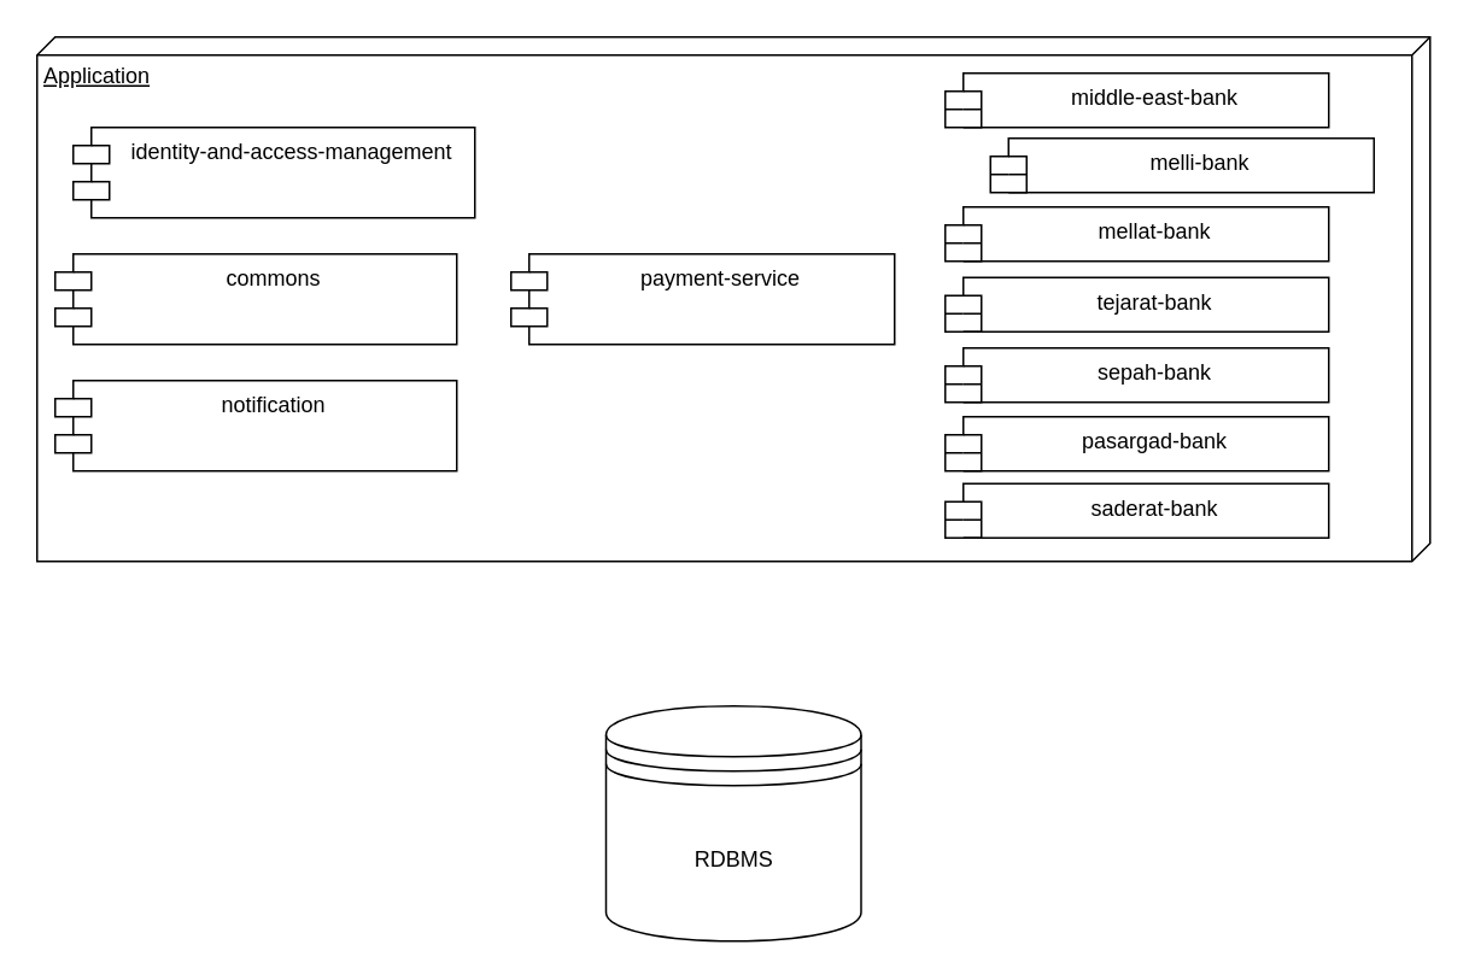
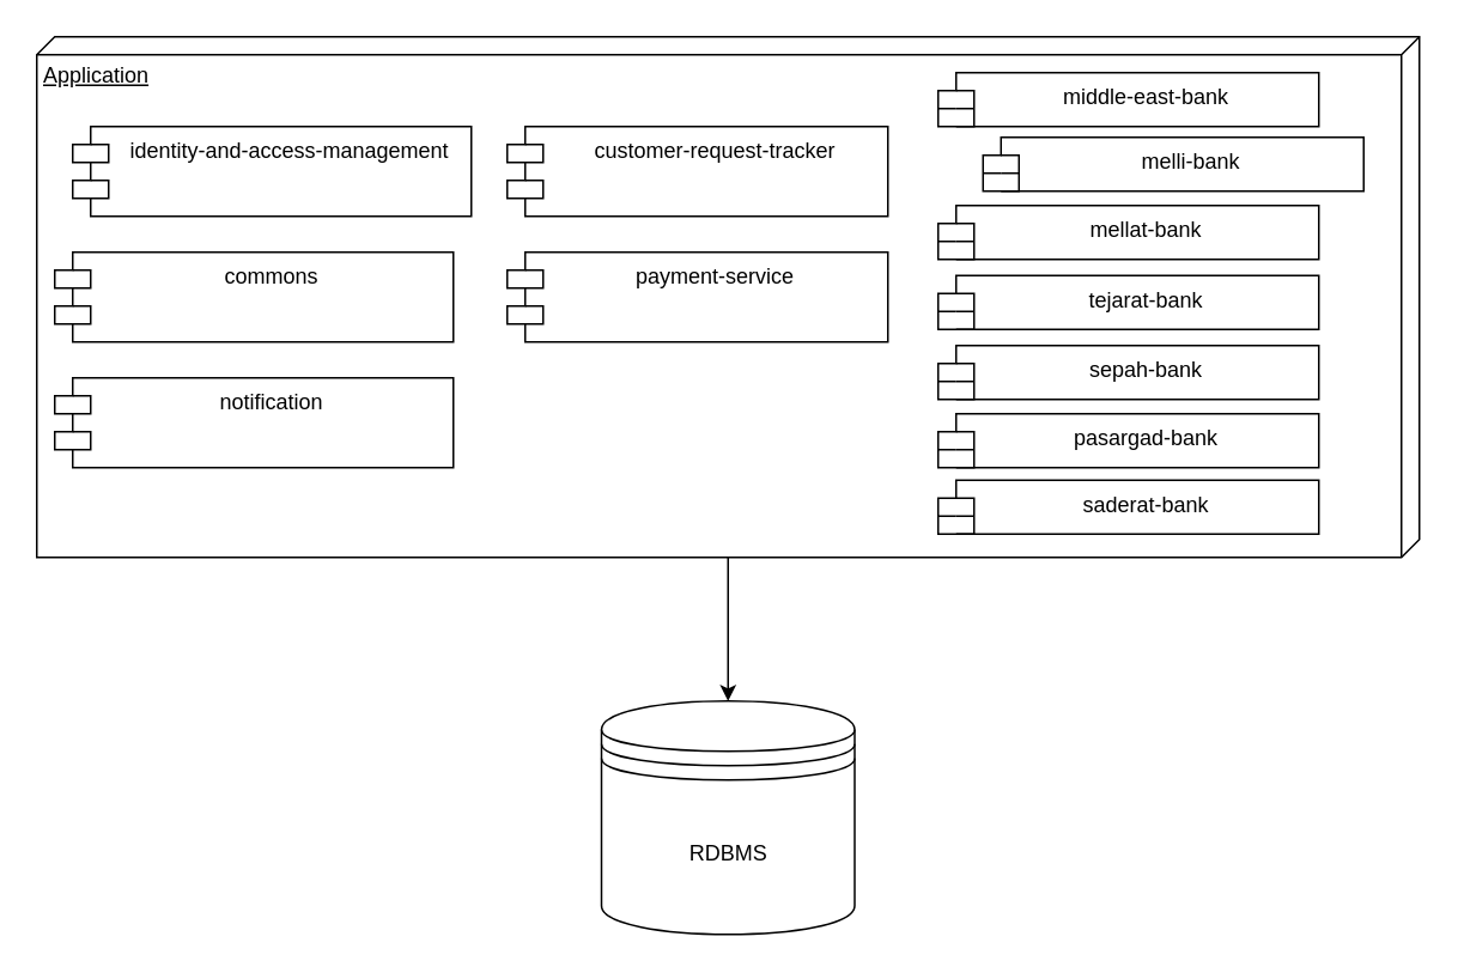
+ <mxCell id="4" value="customer-request-tracker" style="shape=module;align=left;spacingLeft=20;align=center;verticalAlign=top;whiteSpace=wrap;html=1;" vertex="1" parent="1"><mxGeometry x="282" y="70" width="212" height="50" as="geometry" /></mxCell>
+ <mxCell id="2" style="edgeStyle=orthogonalEdgeStyle;rounded=0;orthogonalLoop=1;jettySize=auto;html=1;entryX=0.5;entryY=0;entryDx=0;entryDy=0;" edge="1" parent="1" source="3" target="8"><mxGeometry relative="1" as="geometry" /></mxCell>
